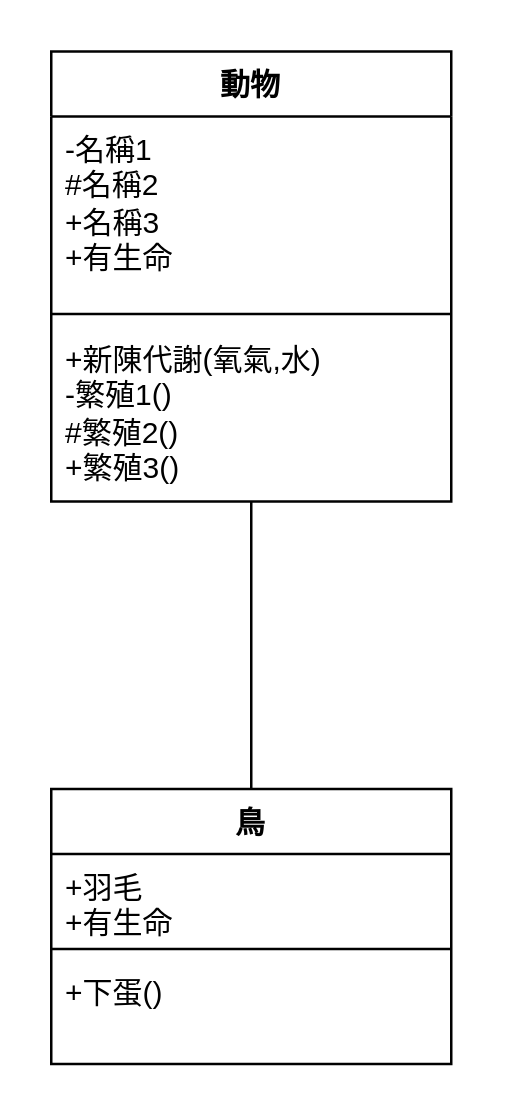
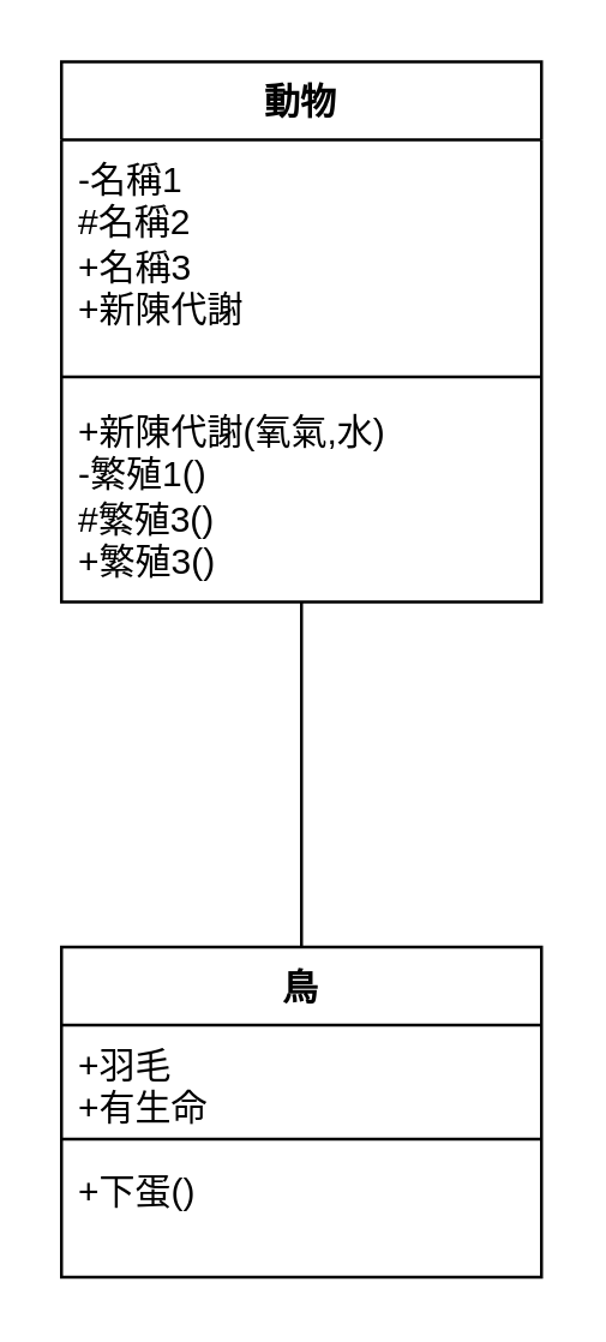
- <mxCell id="3" value="-名稱1&lt;br&gt;#名稱2&lt;br&gt;+名稱3&lt;br&gt;+有生命" style="text;strokeColor=none;fillColor=none;align=left;verticalAlign=top;spacingLeft=4;spacingRight=4;overflow=hidden;rotatable=0;points=[[0,0.5],[1,0.5]];portConstraint=eastwest;whiteSpace=wrap;html=1;" parent="2" vertex="1"><mxGeometry y="26" width="160" height="74" as="geometry" /></mxCell>
+ <mxCell id="3" value="-名稱1&lt;br&gt;#名稱2&lt;br&gt;+名稱3&lt;br&gt;+新陳代謝" style="text;strokeColor=none;fillColor=none;align=left;verticalAlign=top;spacingLeft=4;spacingRight=4;overflow=hidden;rotatable=0;points=[[0,0.5],[1,0.5]];portConstraint=eastwest;whiteSpace=wrap;html=1;" parent="2" vertex="1"><mxGeometry y="26" width="160" height="74" as="geometry" /></mxCell>
- <mxCell id="5" value="+新陳代謝(氧氣,水)&lt;br&gt;-繁殖1()&lt;br&gt;#繁殖2()&lt;br&gt;+繁殖3()" style="text;strokeColor=none;fillColor=none;align=left;verticalAlign=top;spacingLeft=4;spacingRight=4;overflow=hidden;rotatable=0;points=[[0,0.5],[1,0.5]];portConstraint=eastwest;whiteSpace=wrap;html=1;" parent="2" vertex="1"><mxGeometry y="110" width="160" height="70" as="geometry" /></mxCell>
+ <mxCell id="5" value="+新陳代謝(氧氣,水)&lt;br&gt;-繁殖1()&lt;br&gt;#繁殖3()&lt;br&gt;+繁殖3()" style="text;strokeColor=none;fillColor=none;align=left;verticalAlign=top;spacingLeft=4;spacingRight=4;overflow=hidden;rotatable=0;points=[[0,0.5],[1,0.5]];portConstraint=eastwest;whiteSpace=wrap;html=1;" parent="2" vertex="1"><mxGeometry y="110" width="160" height="70" as="geometry" /></mxCell>
